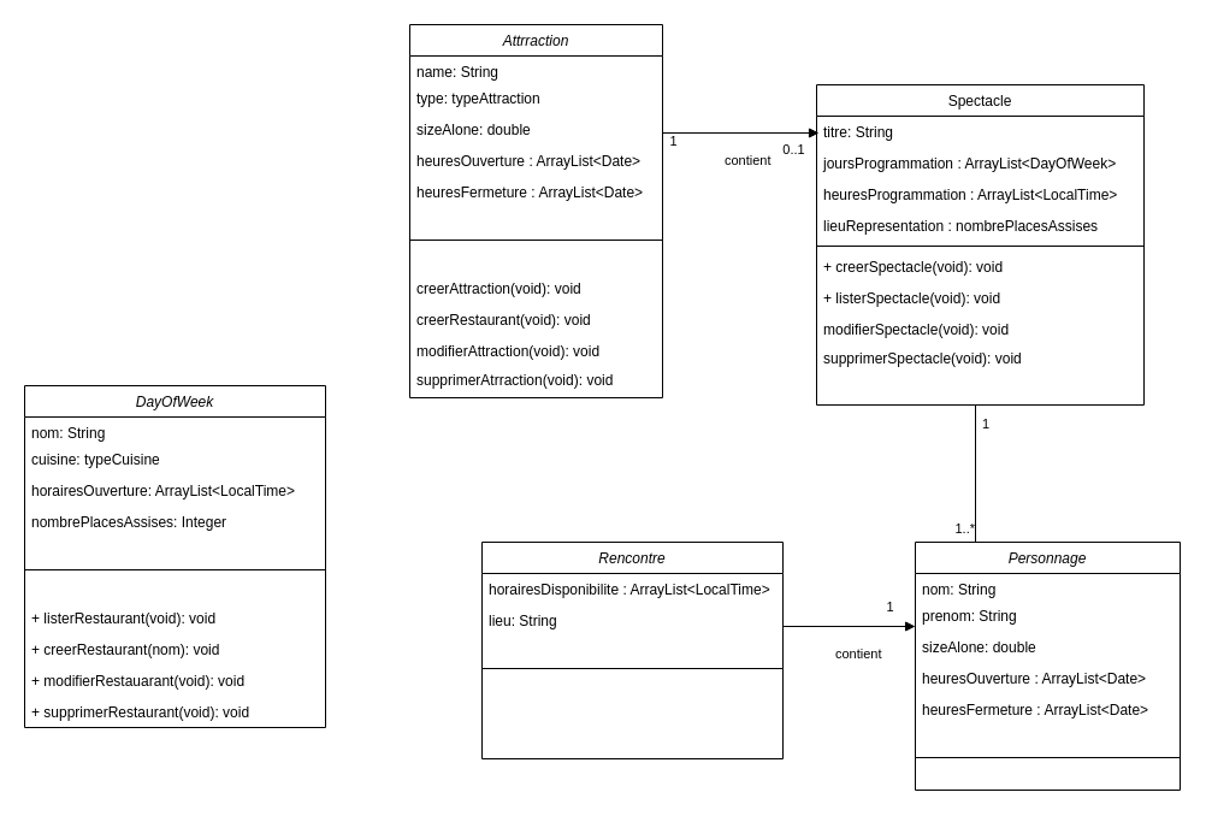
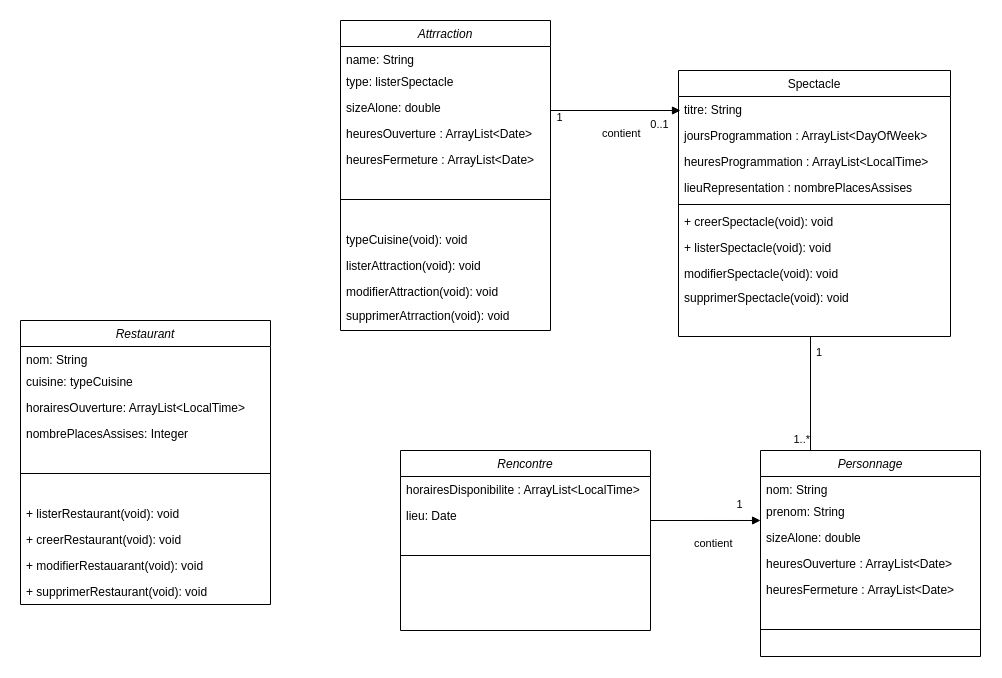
- <mxCell id="4" value="type: typeAttraction" style="text;align=left;verticalAlign=top;spacingLeft=4;spacingRight=4;overflow=hidden;rotatable=0;points=[[0,0.5],[1,0.5]];portConstraint=eastwest;rounded=0;shadow=0;html=0;" parent="2" vertex="1"><mxGeometry y="48" width="210" height="26" as="geometry" /></mxCell>
+ <mxCell id="4" value="type: listerSpectacle" style="text;align=left;verticalAlign=top;spacingLeft=4;spacingRight=4;overflow=hidden;rotatable=0;points=[[0,0.5],[1,0.5]];portConstraint=eastwest;rounded=0;shadow=0;html=0;" parent="2" vertex="1"><mxGeometry y="48" width="210" height="26" as="geometry" /></mxCell>
- <mxCell id="9" value="creerAttraction(void): void" style="text;align=left;verticalAlign=top;spacingLeft=4;spacingRight=4;overflow=hidden;rotatable=0;points=[[0,0.5],[1,0.5]];portConstraint=eastwest;rounded=0;shadow=0;html=0;" vertex="1" parent="2"><mxGeometry y="206" width="210" height="26" as="geometry" /></mxCell>
+ <mxCell id="9" value="typeCuisine(void): void" style="text;align=left;verticalAlign=top;spacingLeft=4;spacingRight=4;overflow=hidden;rotatable=0;points=[[0,0.5],[1,0.5]];portConstraint=eastwest;rounded=0;shadow=0;html=0;" vertex="1" parent="2"><mxGeometry y="206" width="210" height="26" as="geometry" /></mxCell>
- <mxCell id="10" value="creerRestaurant(void): void" style="text;align=left;verticalAlign=top;spacingLeft=4;spacingRight=4;overflow=hidden;rotatable=0;points=[[0,0.5],[1,0.5]];portConstraint=eastwest;rounded=0;shadow=0;html=0;" vertex="1" parent="2"><mxGeometry y="232" width="210" height="26" as="geometry" /></mxCell>
+ <mxCell id="10" value="listerAttraction(void): void" style="text;align=left;verticalAlign=top;spacingLeft=4;spacingRight=4;overflow=hidden;rotatable=0;points=[[0,0.5],[1,0.5]];portConstraint=eastwest;rounded=0;shadow=0;html=0;" vertex="1" parent="2"><mxGeometry y="232" width="210" height="26" as="geometry" /></mxCell>
- <mxCell id="35" value="DayOfWeek" style="swimlane;fontStyle=2;align=center;verticalAlign=top;childLayout=stackLayout;horizontal=1;startSize=26;horizontalStack=0;resizeParent=1;resizeLast=0;collapsible=1;marginBottom=0;rounded=0;shadow=0;strokeWidth=1;" vertex="1" parent="1"><mxGeometry x="20" y="320" width="250" height="284" as="geometry"><mxRectangle x="230" y="140" width="160" height="26" as="alternateBounds" /></mxGeometry></mxCell>
+ <mxCell id="35" value="Restaurant" style="swimlane;fontStyle=2;align=center;verticalAlign=top;childLayout=stackLayout;horizontal=1;startSize=26;horizontalStack=0;resizeParent=1;resizeLast=0;collapsible=1;marginBottom=0;rounded=0;shadow=0;strokeWidth=1;" vertex="1" parent="1"><mxGeometry x="20" y="320" width="250" height="284" as="geometry"><mxRectangle x="230" y="140" width="160" height="26" as="alternateBounds" /></mxGeometry></mxCell>
- <mxCell id="31" value="lieu: String " style="text;align=left;verticalAlign=top;spacingLeft=4;spacingRight=4;overflow=hidden;rotatable=0;points=[[0,0.5],[1,0.5]];portConstraint=eastwest;rounded=0;shadow=0;html=0;" vertex="1" parent="29"><mxGeometry y="52" width="250" height="26" as="geometry" /></mxCell>
+ <mxCell id="31" value="lieu: Date " style="text;align=left;verticalAlign=top;spacingLeft=4;spacingRight=4;overflow=hidden;rotatable=0;points=[[0,0.5],[1,0.5]];portConstraint=eastwest;rounded=0;shadow=0;html=0;" vertex="1" parent="29"><mxGeometry y="52" width="250" height="26" as="geometry" /></mxCell>
- <mxCell id="42" value="+ creerRestaurant(nom): void" style="text;align=left;verticalAlign=top;spacingLeft=4;spacingRight=4;overflow=hidden;rotatable=0;points=[[0,0.5],[1,0.5]];portConstraint=eastwest;rounded=0;shadow=0;html=0;" vertex="1" parent="35"><mxGeometry y="206" width="250" height="26" as="geometry" /></mxCell>
+ <mxCell id="42" value="+ creerRestaurant(void): void" style="text;align=left;verticalAlign=top;spacingLeft=4;spacingRight=4;overflow=hidden;rotatable=0;points=[[0,0.5],[1,0.5]];portConstraint=eastwest;rounded=0;shadow=0;html=0;" vertex="1" parent="35"><mxGeometry y="206" width="250" height="26" as="geometry" /></mxCell>
